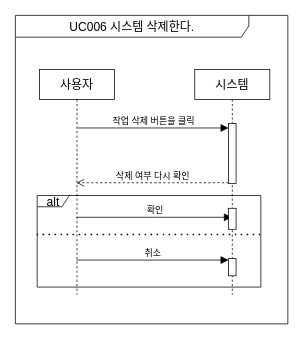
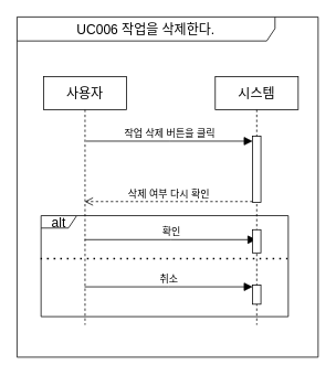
- <mxCell id="6" value="UC006 시스템 삭제한다." style="shape=umlFrame;whiteSpace=wrap;html=1;pointerEvents=0;fontSize=16;width=311;height=29;" parent="1" vertex="1"><mxGeometry x="20" y="20" width="363" height="411" as="geometry" /></mxCell>
+ <mxCell id="6" value="UC006 작업을 삭제한다." style="shape=umlFrame;whiteSpace=wrap;html=1;pointerEvents=0;fontSize=16;width=311;height=29;" parent="1" vertex="1"><mxGeometry x="20" y="20" width="363" height="411" as="geometry" /></mxCell>
